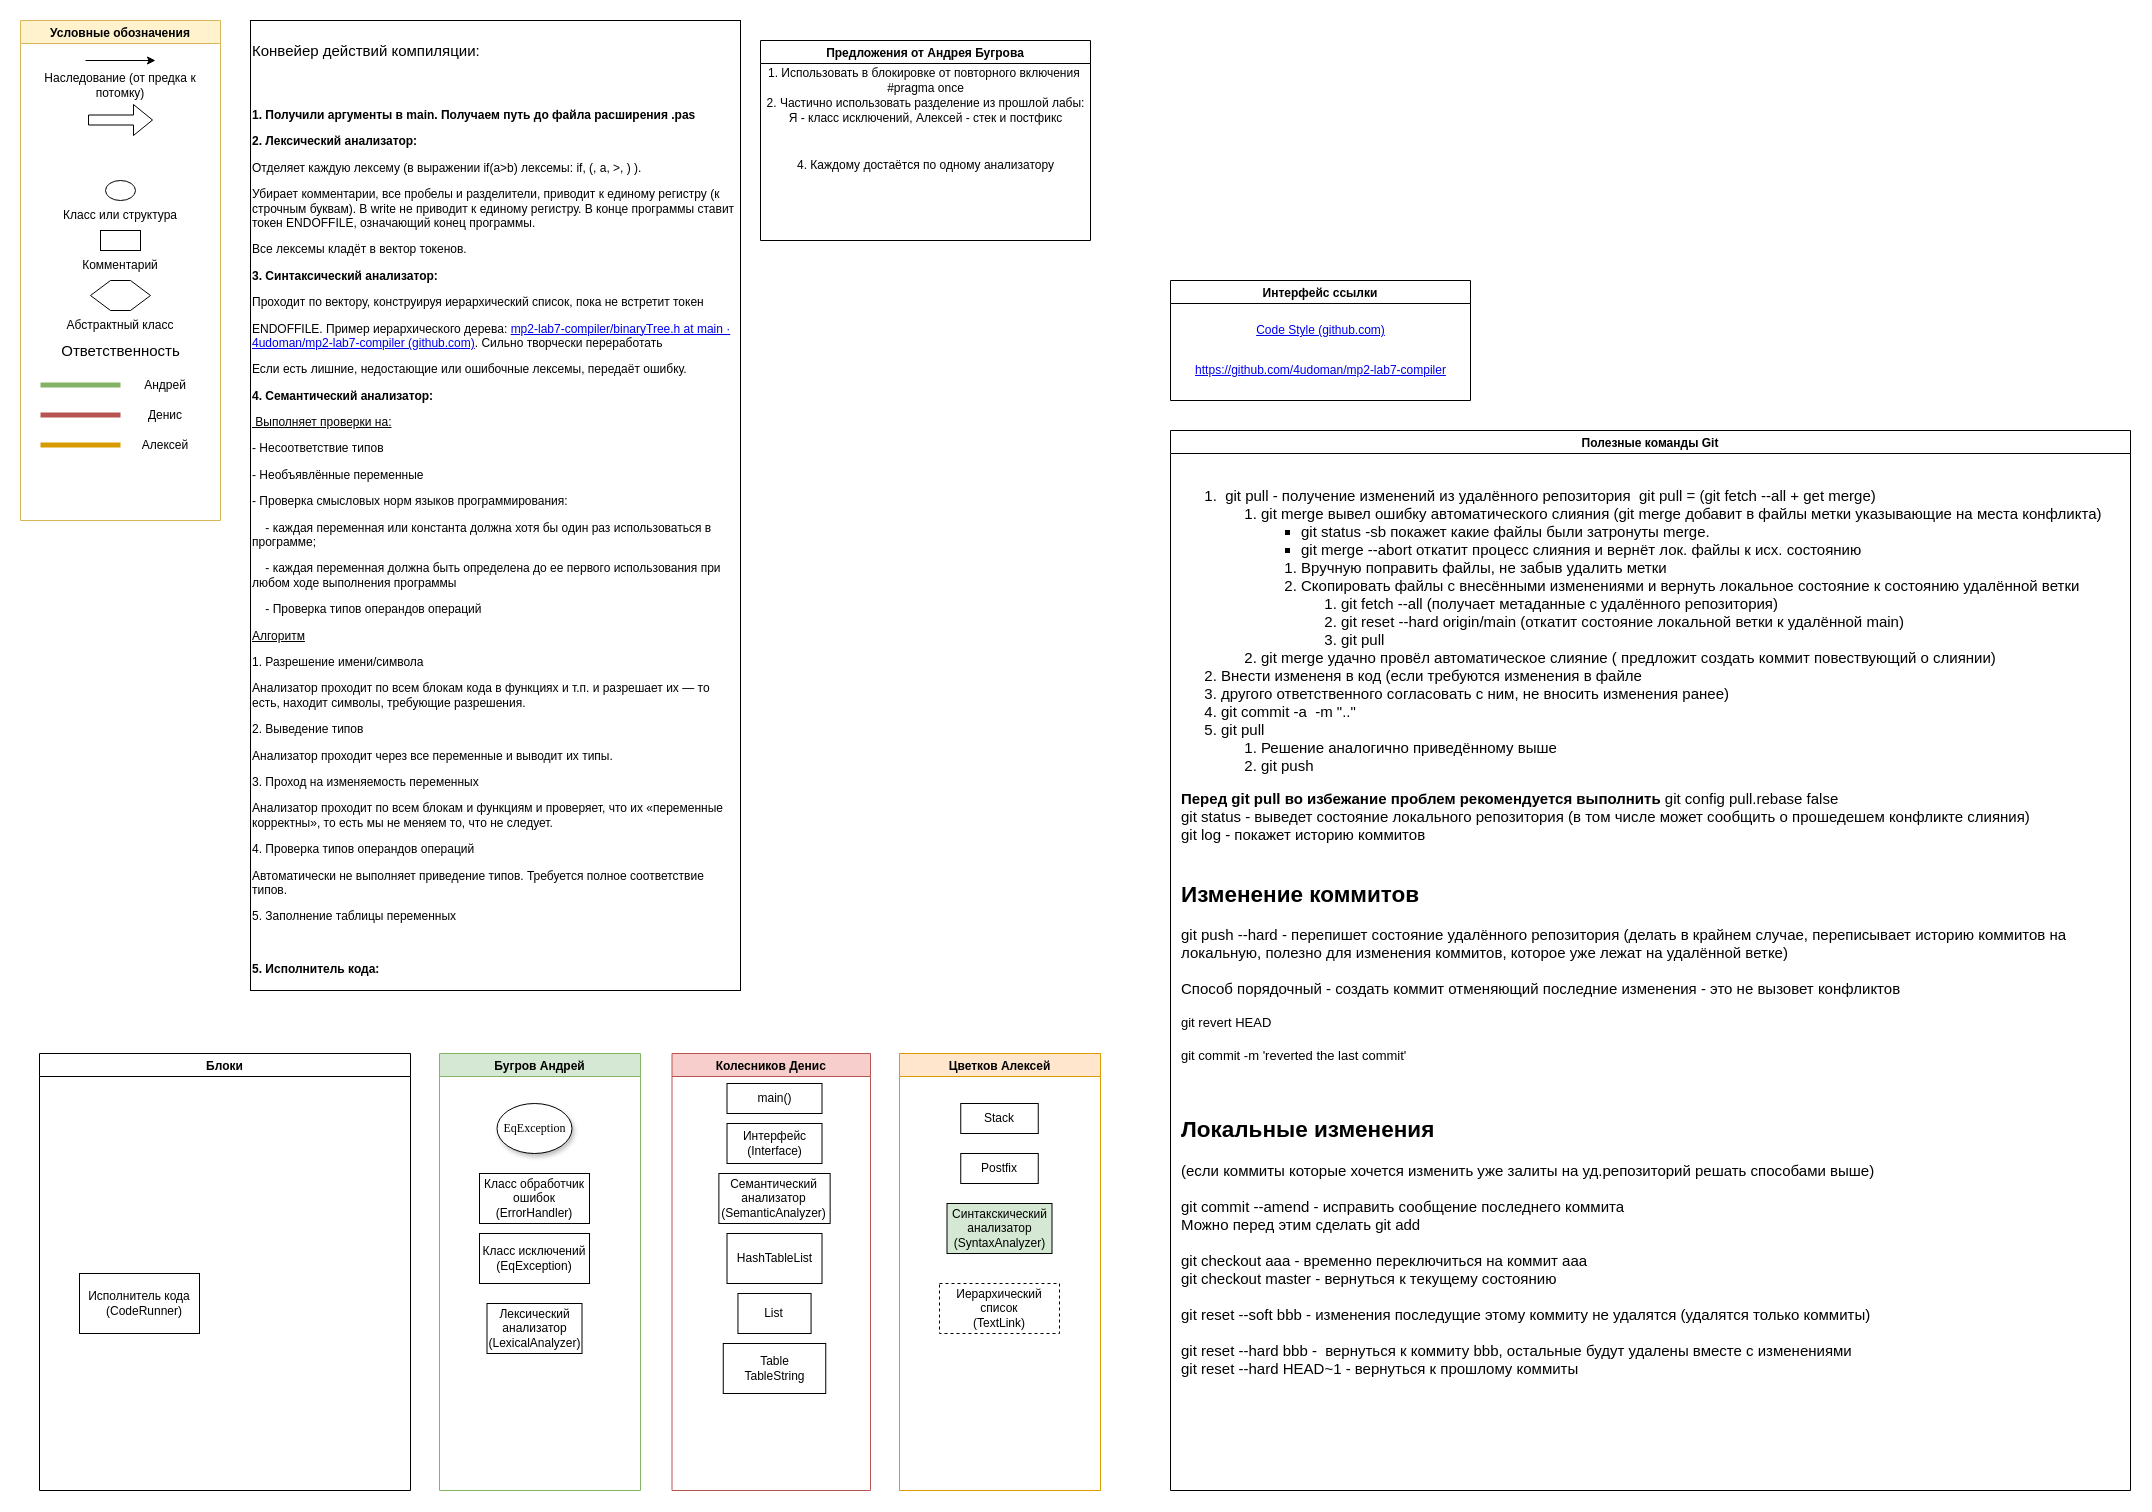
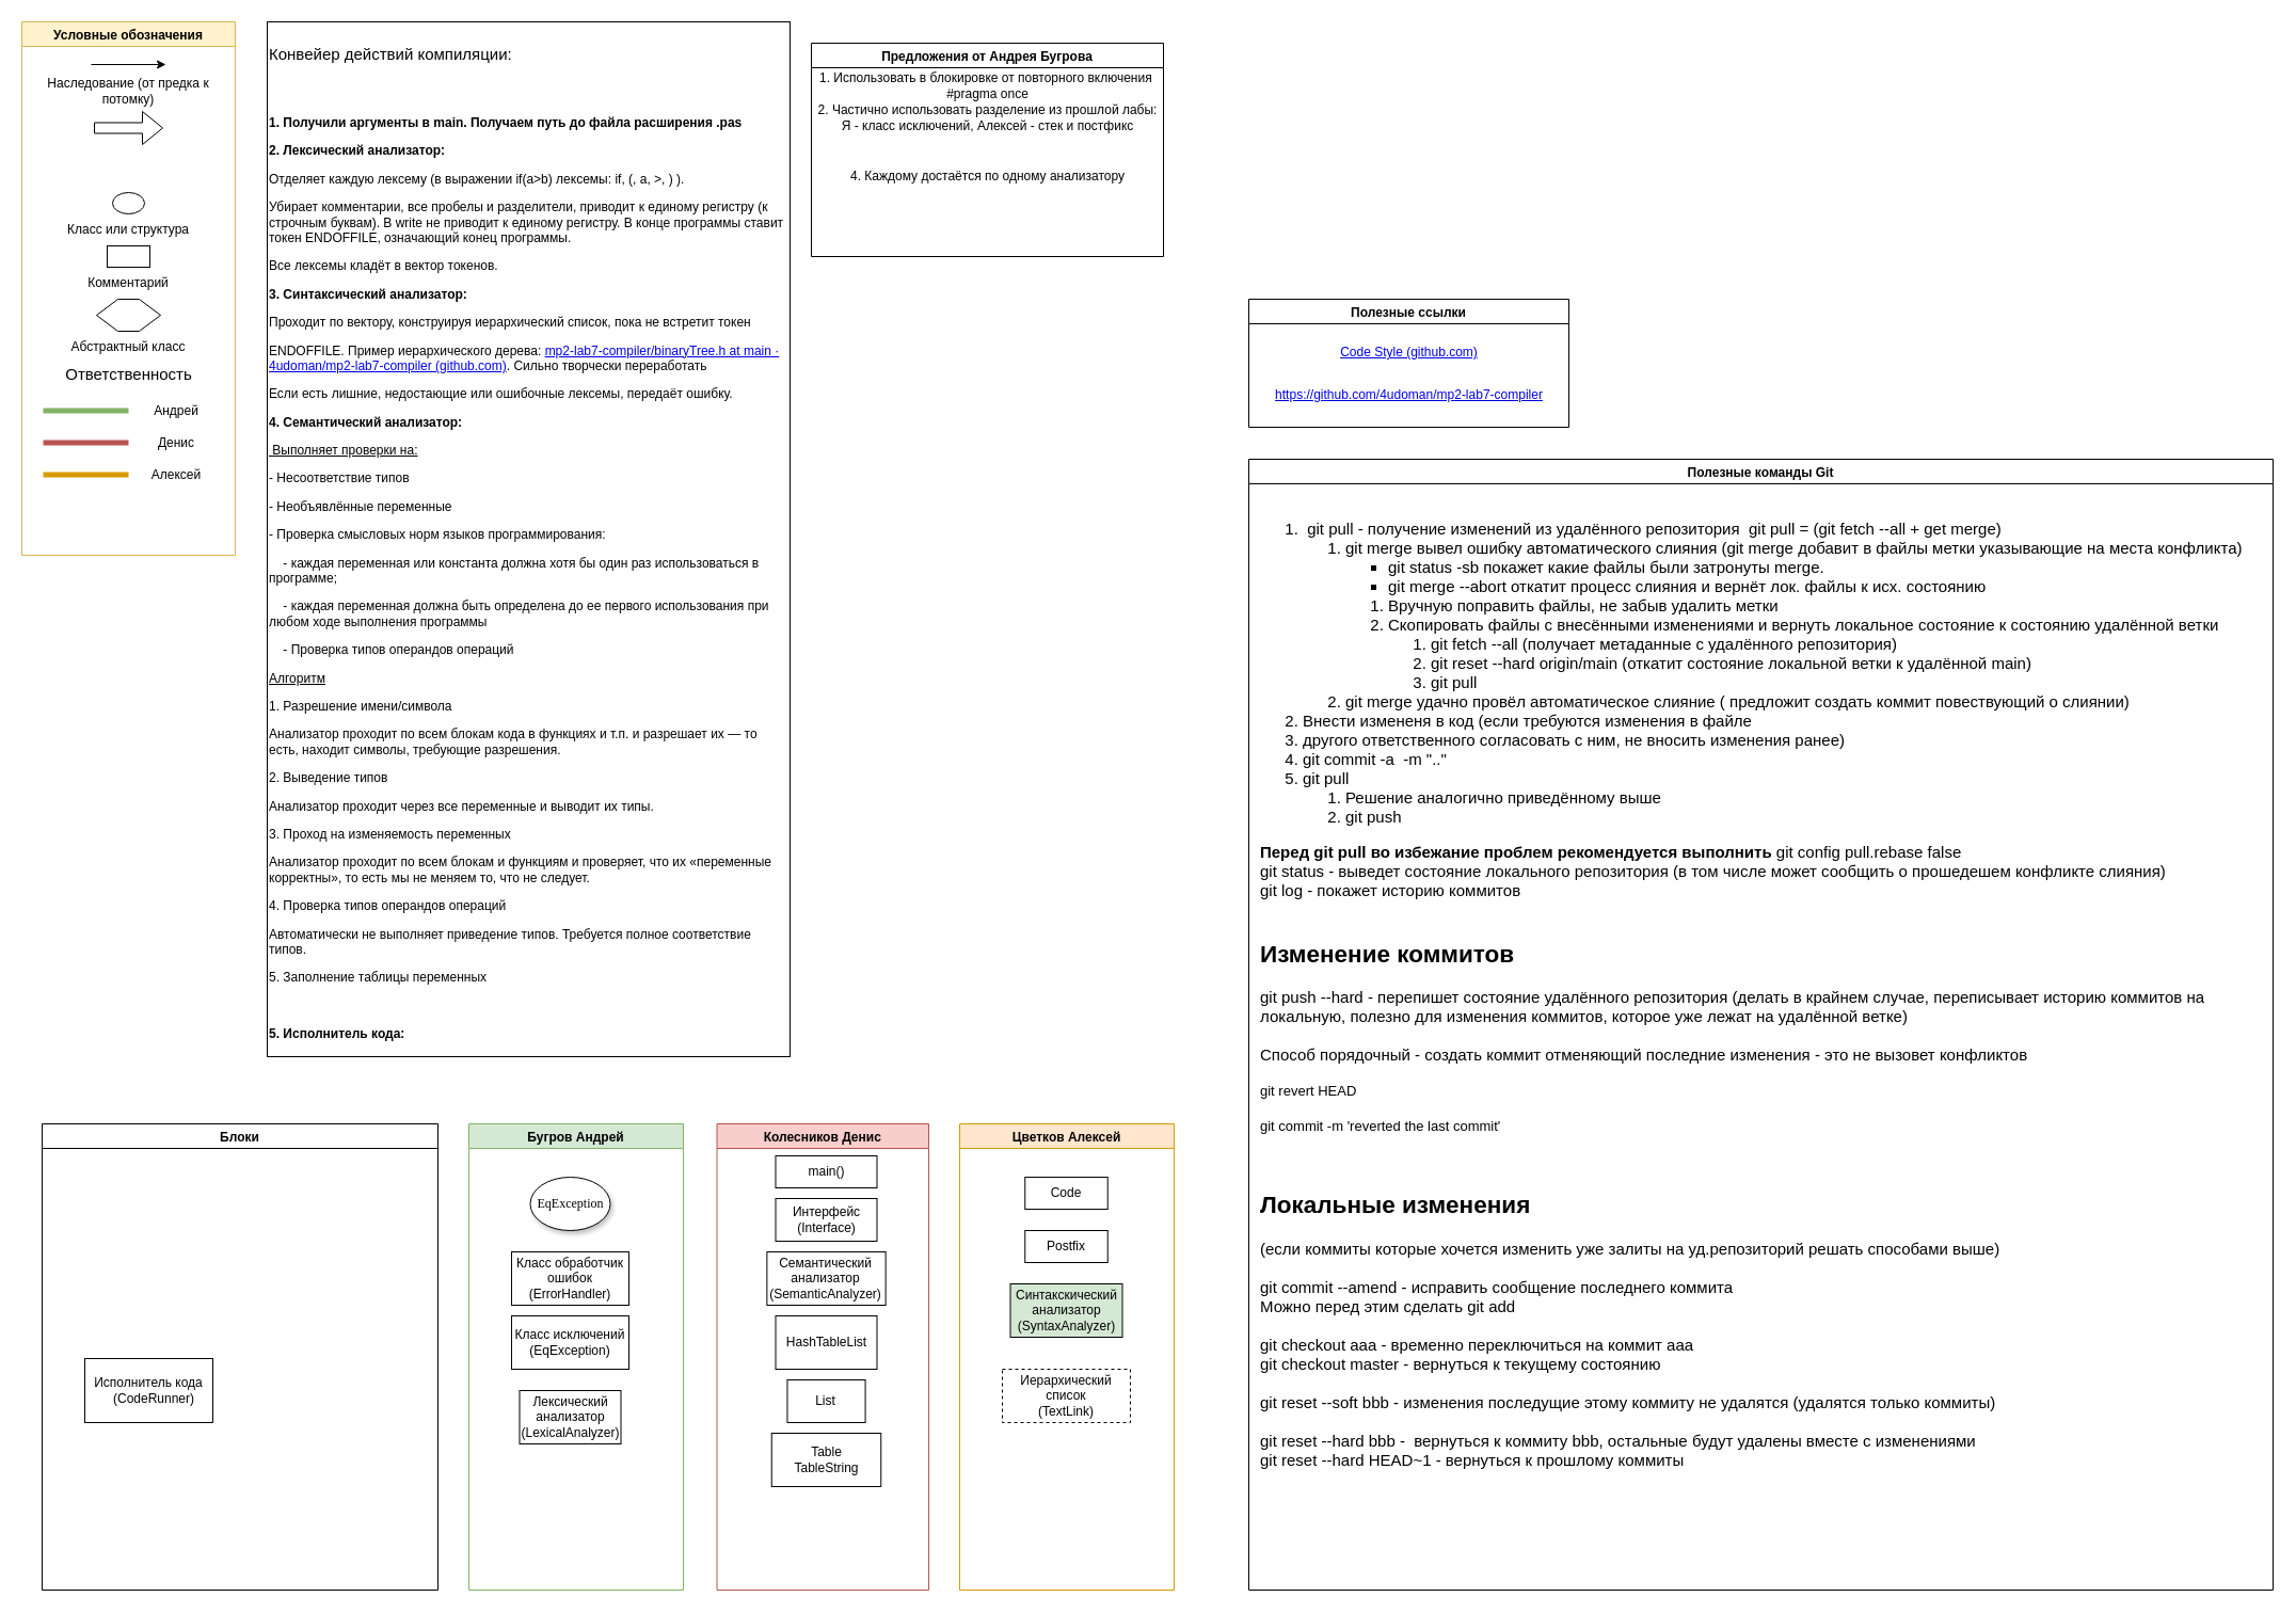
- <mxCell id="19" value="Интерфейс ссылки" style="swimlane;" parent="1" vertex="1"><mxGeometry x="1170" y="280" width="300" height="120" as="geometry" /></mxCell>
+ <mxCell id="19" value="Полезные ссылки" style="swimlane;" parent="1" vertex="1"><mxGeometry x="1170" y="280" width="300" height="120" as="geometry" /></mxCell>
- <mxCell id="35" value="Stack" style="rounded=0;whiteSpace=wrap;html=1;" parent="34" vertex="1"><mxGeometry x="61.25" y="50" width="77.5" height="30" as="geometry" /></mxCell>
+ <mxCell id="35" value="Code" style="rounded=0;whiteSpace=wrap;html=1;" parent="34" vertex="1"><mxGeometry x="61.25" y="50" width="77.5" height="30" as="geometry" /></mxCell>
